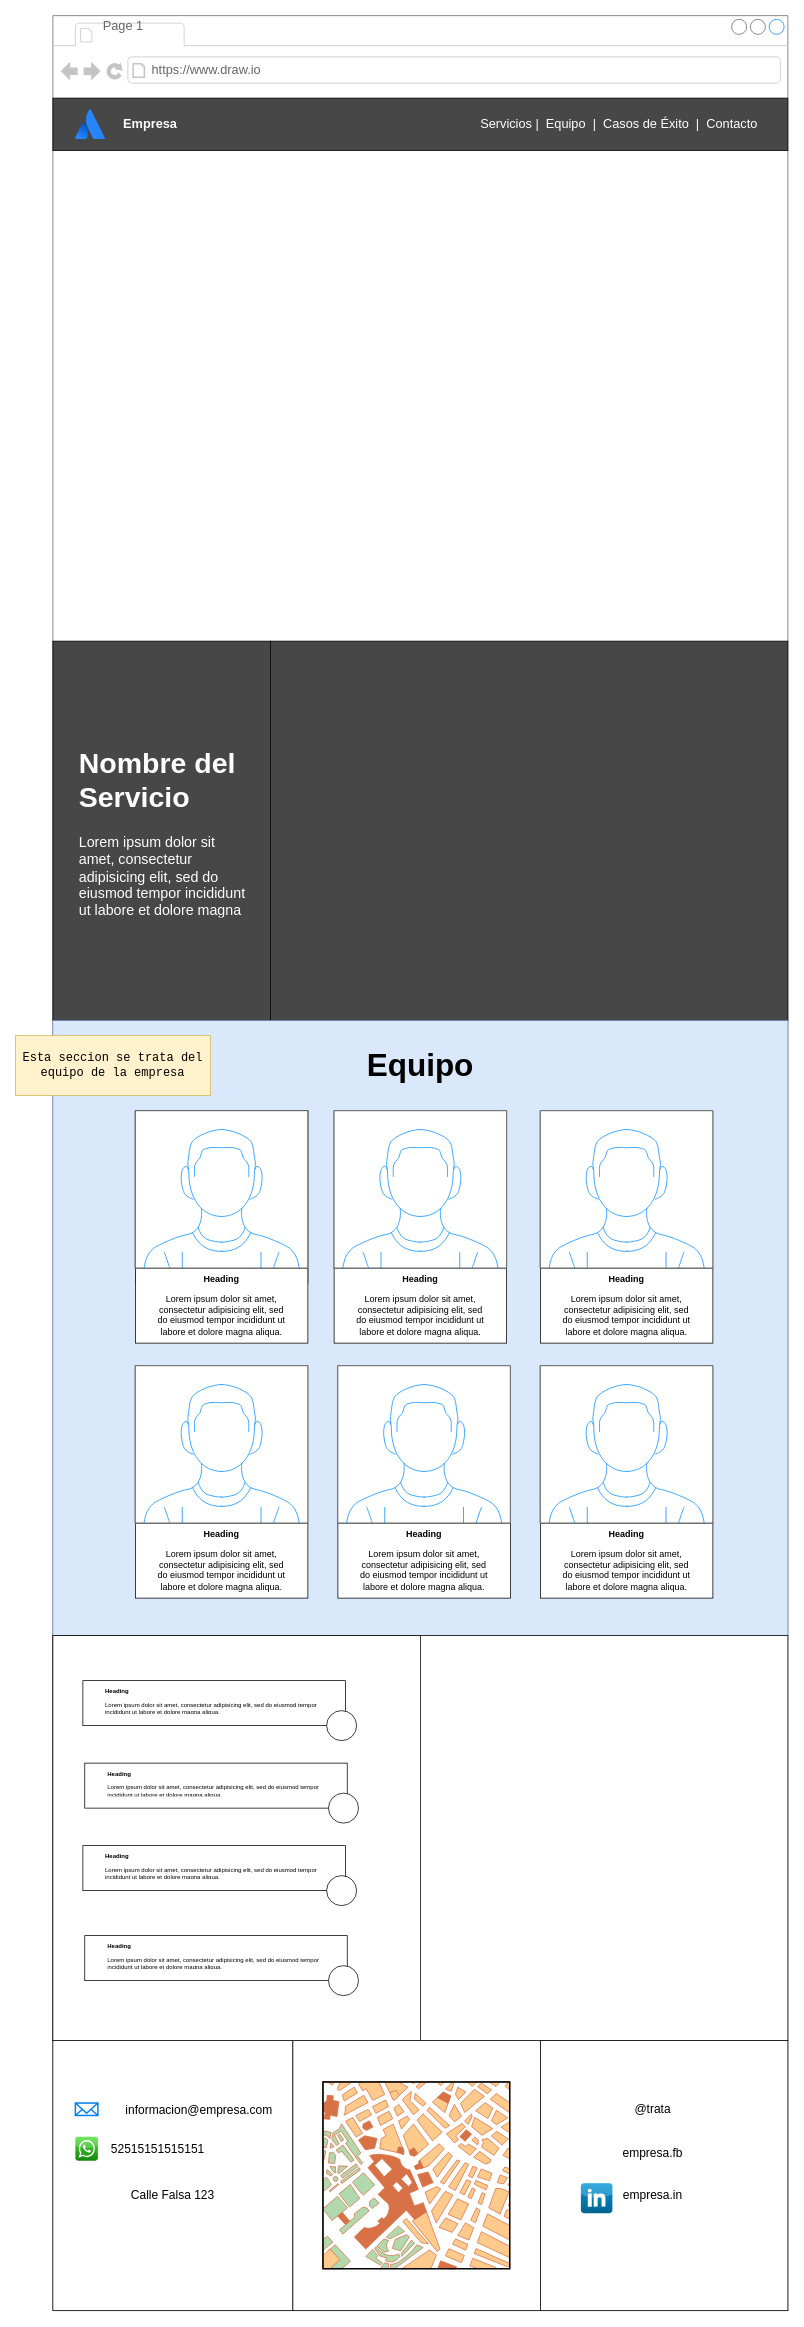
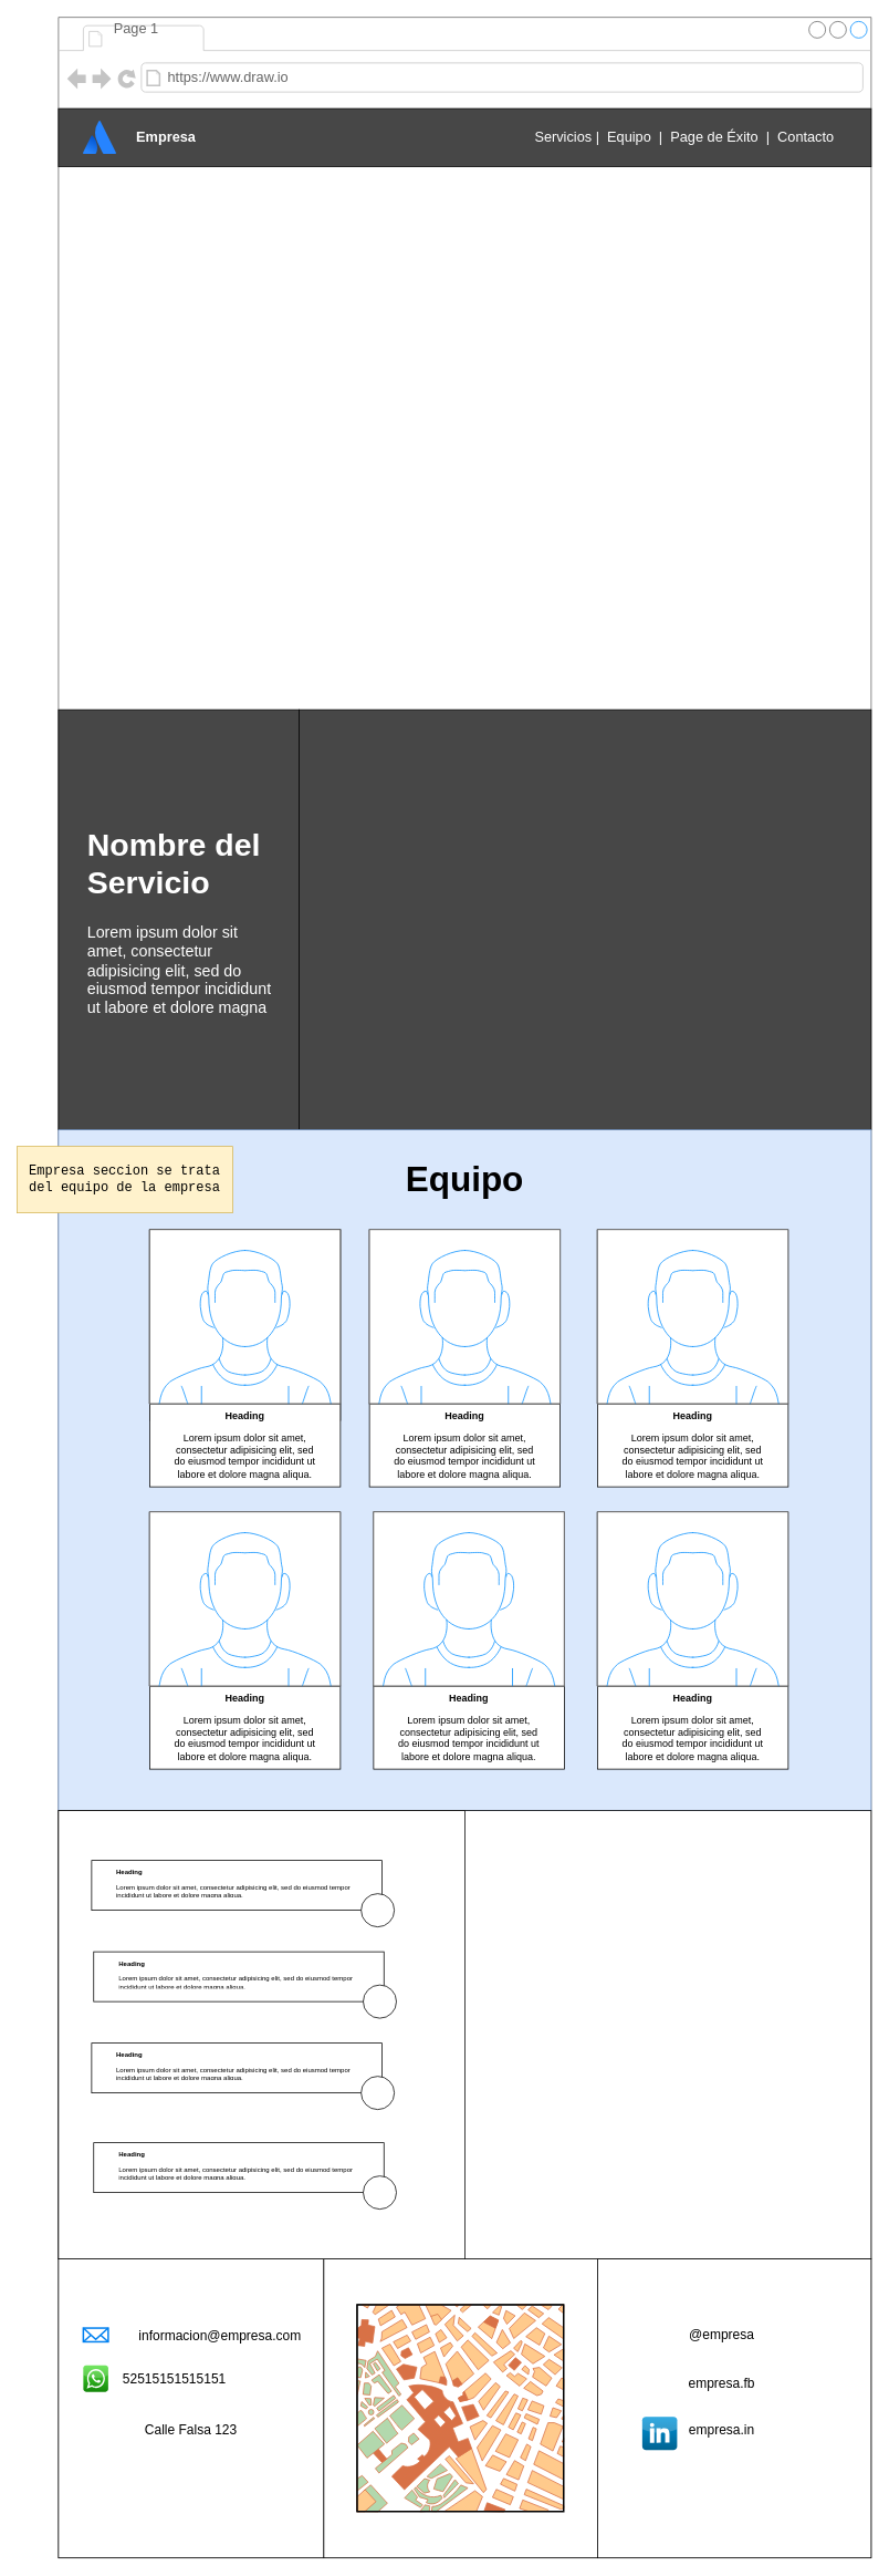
- <mxCell id="8" value="Servicios |&amp;nbsp; Equipo&amp;nbsp; |&amp;nbsp; Casos de Éxito&amp;nbsp; |&amp;nbsp; Contacto" style="text;html=1;strokeColor=none;fillColor=none;align=center;verticalAlign=middle;whiteSpace=wrap;rounded=0;fontSize=17;fontColor=#FFFFFF;" parent="2" vertex="1"><mxGeometry x="550" y="125" width="410" height="40" as="geometry" /></mxCell>
+ <mxCell id="8" value="Servicios |&amp;nbsp; Equipo&amp;nbsp; |&amp;nbsp; Page de Éxito&amp;nbsp; |&amp;nbsp; Contacto" style="text;html=1;strokeColor=none;fillColor=none;align=center;verticalAlign=middle;whiteSpace=wrap;rounded=0;fontSize=17;fontColor=#FFFFFF;" parent="2" vertex="1"><mxGeometry x="550" y="125" width="410" height="40" as="geometry" /></mxCell>
- <mxCell id="68" value="Esta seccion se trata del equipo de la empresa&lt;br&gt;" style="text;html=1;strokeColor=#d6b656;fillColor=#fff2cc;align=center;verticalAlign=middle;whiteSpace=wrap;rounded=0;fontFamily=Courier New;fontSize=16;" vertex="1" parent="1"><mxGeometry x="20" y="1380" width="260" height="80" as="geometry" /></mxCell>
+ <mxCell id="68" value="Empresa seccion se trata del equipo de la empresa&lt;br&gt;" style="text;html=1;strokeColor=#d6b656;fillColor=#fff2cc;align=center;verticalAlign=middle;whiteSpace=wrap;rounded=0;fontFamily=Courier New;fontSize=16;" vertex="1" parent="1"><mxGeometry x="20" y="1380" width="260" height="80" as="geometry" /></mxCell>
- <mxCell id="63" value="@trata" style="text;html=1;strokeColor=none;fillColor=none;align=center;verticalAlign=middle;whiteSpace=wrap;rounded=0;fontSize=16;" vertex="1" parent="1"><mxGeometry x="830" y="2796" width="80" height="30" as="geometry" /></mxCell>
+ <mxCell id="63" value="@empresa" style="text;html=1;strokeColor=none;fillColor=none;align=center;verticalAlign=middle;whiteSpace=wrap;rounded=0;fontSize=16;" vertex="1" parent="1"><mxGeometry x="830" y="2796" width="80" height="30" as="geometry" /></mxCell>
